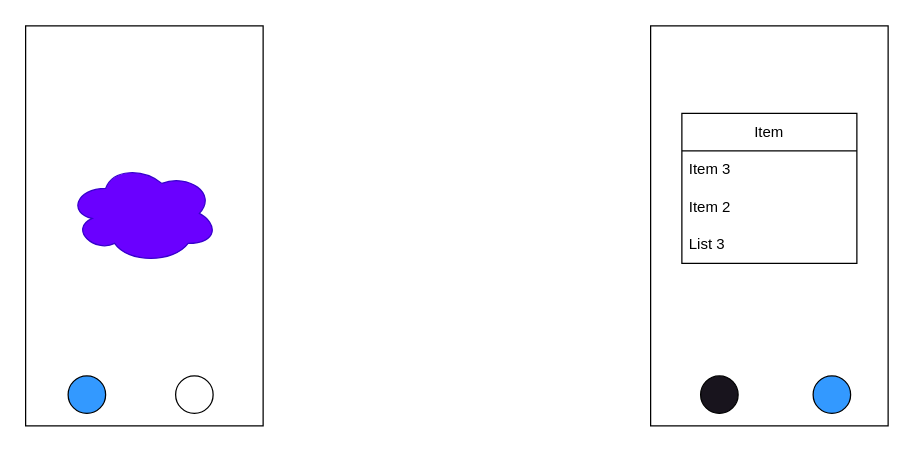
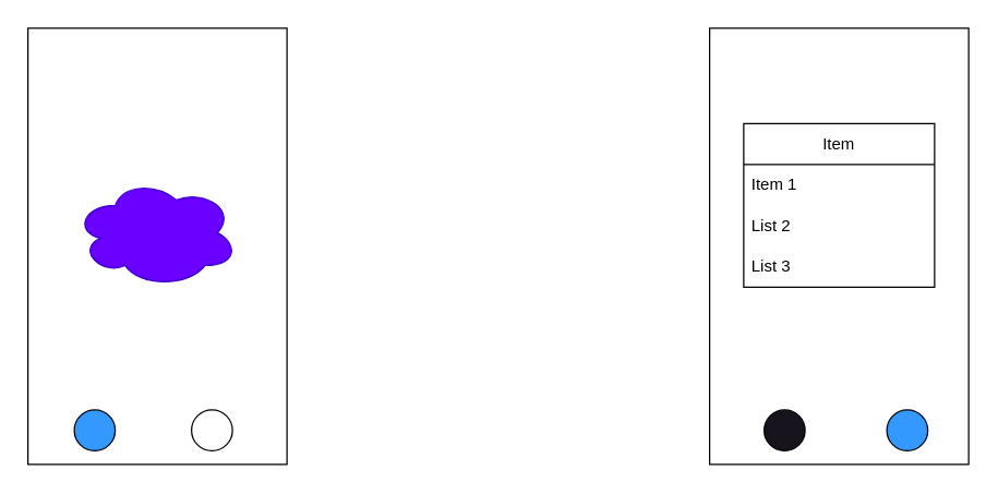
- <mxCell id="10" value="Item 3" style="text;strokeColor=none;fillColor=none;align=left;verticalAlign=middle;spacingLeft=4;spacingRight=4;overflow=hidden;points=[[0,0.5],[1,0.5]];portConstraint=eastwest;rotatable=0;whiteSpace=wrap;html=1;" vertex="1" parent="9"><mxGeometry y="30" width="140" height="30" as="geometry" /></mxCell>
+ <mxCell id="10" value="Item 1" style="text;strokeColor=none;fillColor=none;align=left;verticalAlign=middle;spacingLeft=4;spacingRight=4;overflow=hidden;points=[[0,0.5],[1,0.5]];portConstraint=eastwest;rotatable=0;whiteSpace=wrap;html=1;" vertex="1" parent="9"><mxGeometry y="30" width="140" height="30" as="geometry" /></mxCell>
- <mxCell id="11" value="Item 2" style="text;strokeColor=none;fillColor=none;align=left;verticalAlign=middle;spacingLeft=4;spacingRight=4;overflow=hidden;points=[[0,0.5],[1,0.5]];portConstraint=eastwest;rotatable=0;whiteSpace=wrap;html=1;" vertex="1" parent="9"><mxGeometry y="60" width="140" height="30" as="geometry" /></mxCell>
+ <mxCell id="11" value="List 2" style="text;strokeColor=none;fillColor=none;align=left;verticalAlign=middle;spacingLeft=4;spacingRight=4;overflow=hidden;points=[[0,0.5],[1,0.5]];portConstraint=eastwest;rotatable=0;whiteSpace=wrap;html=1;" vertex="1" parent="9"><mxGeometry y="60" width="140" height="30" as="geometry" /></mxCell>
